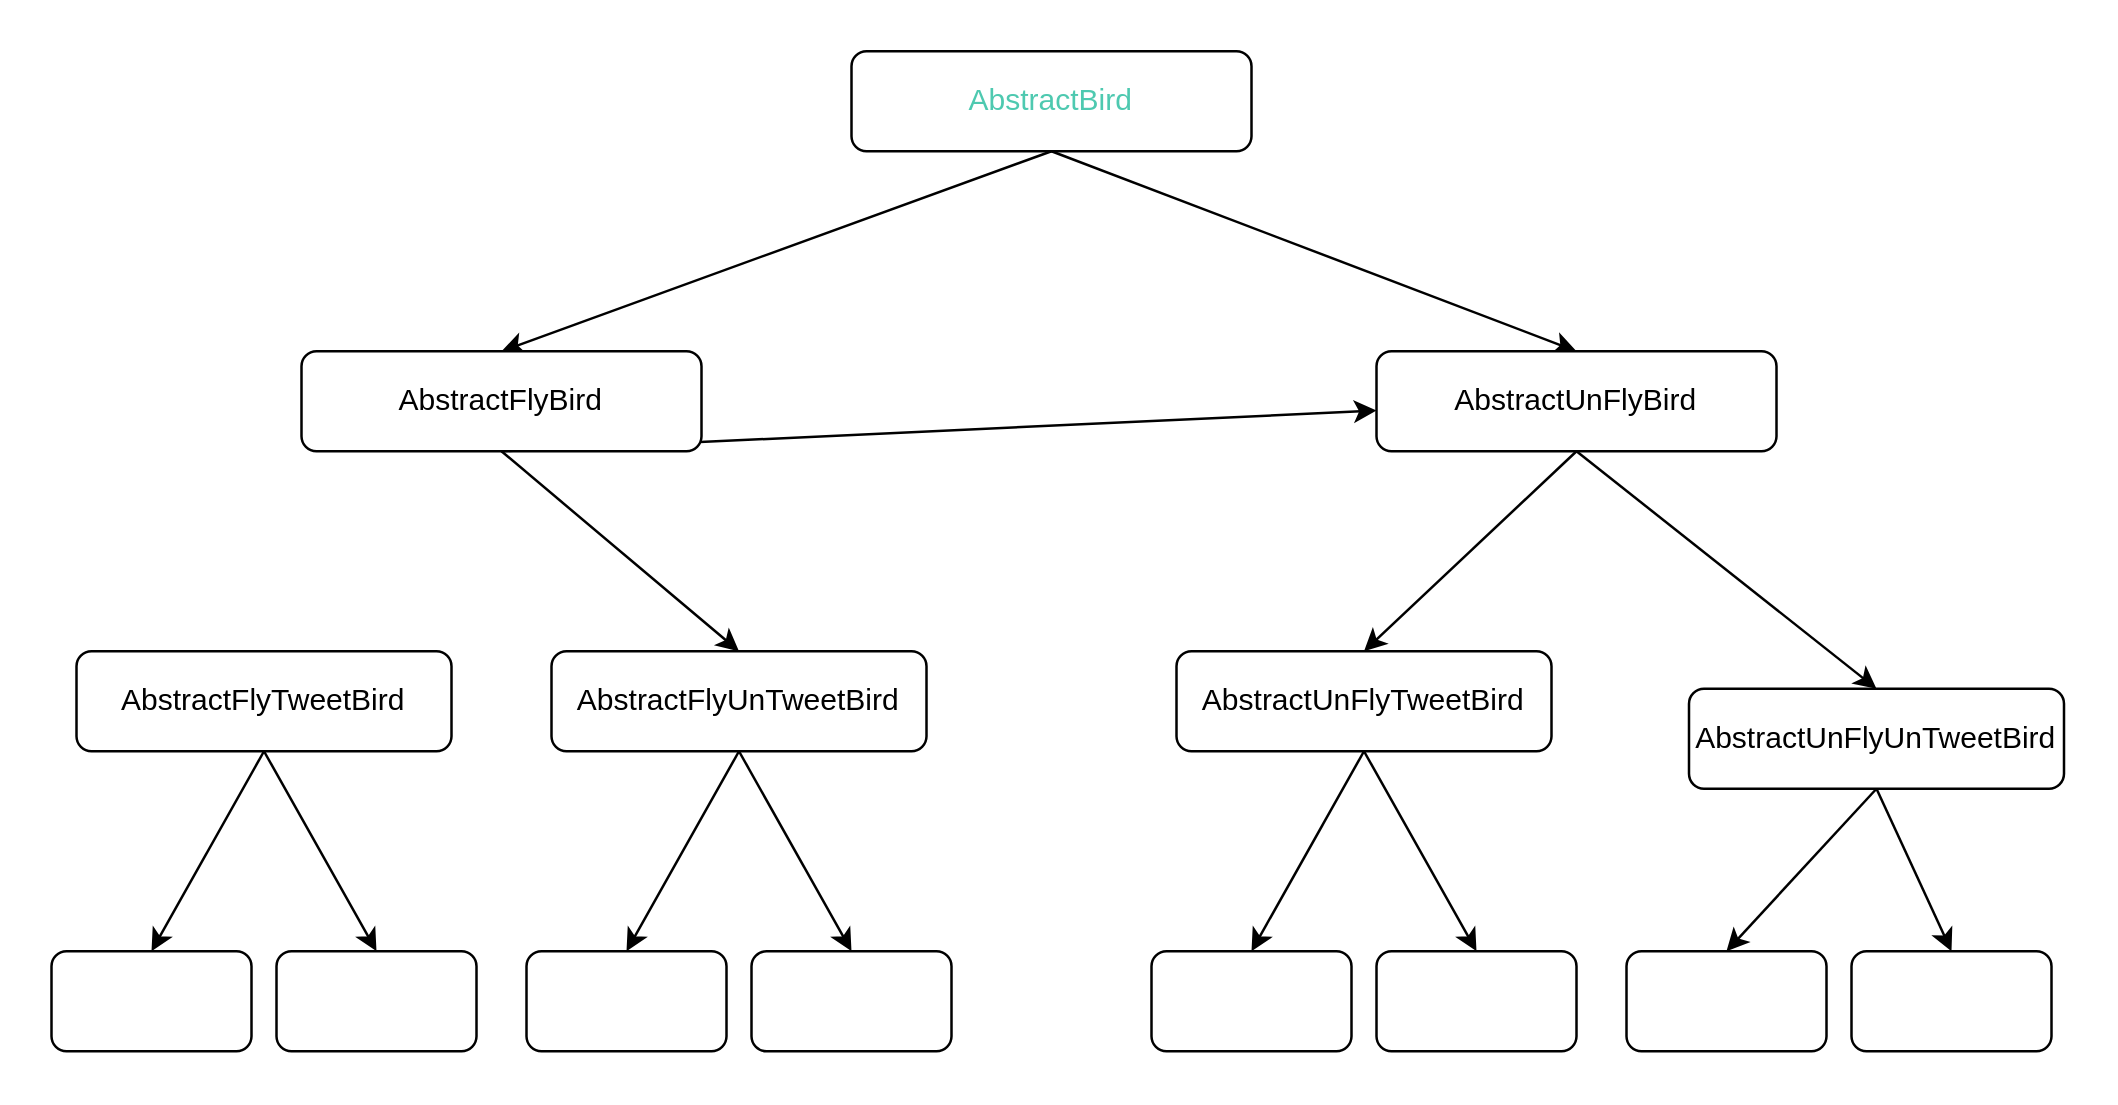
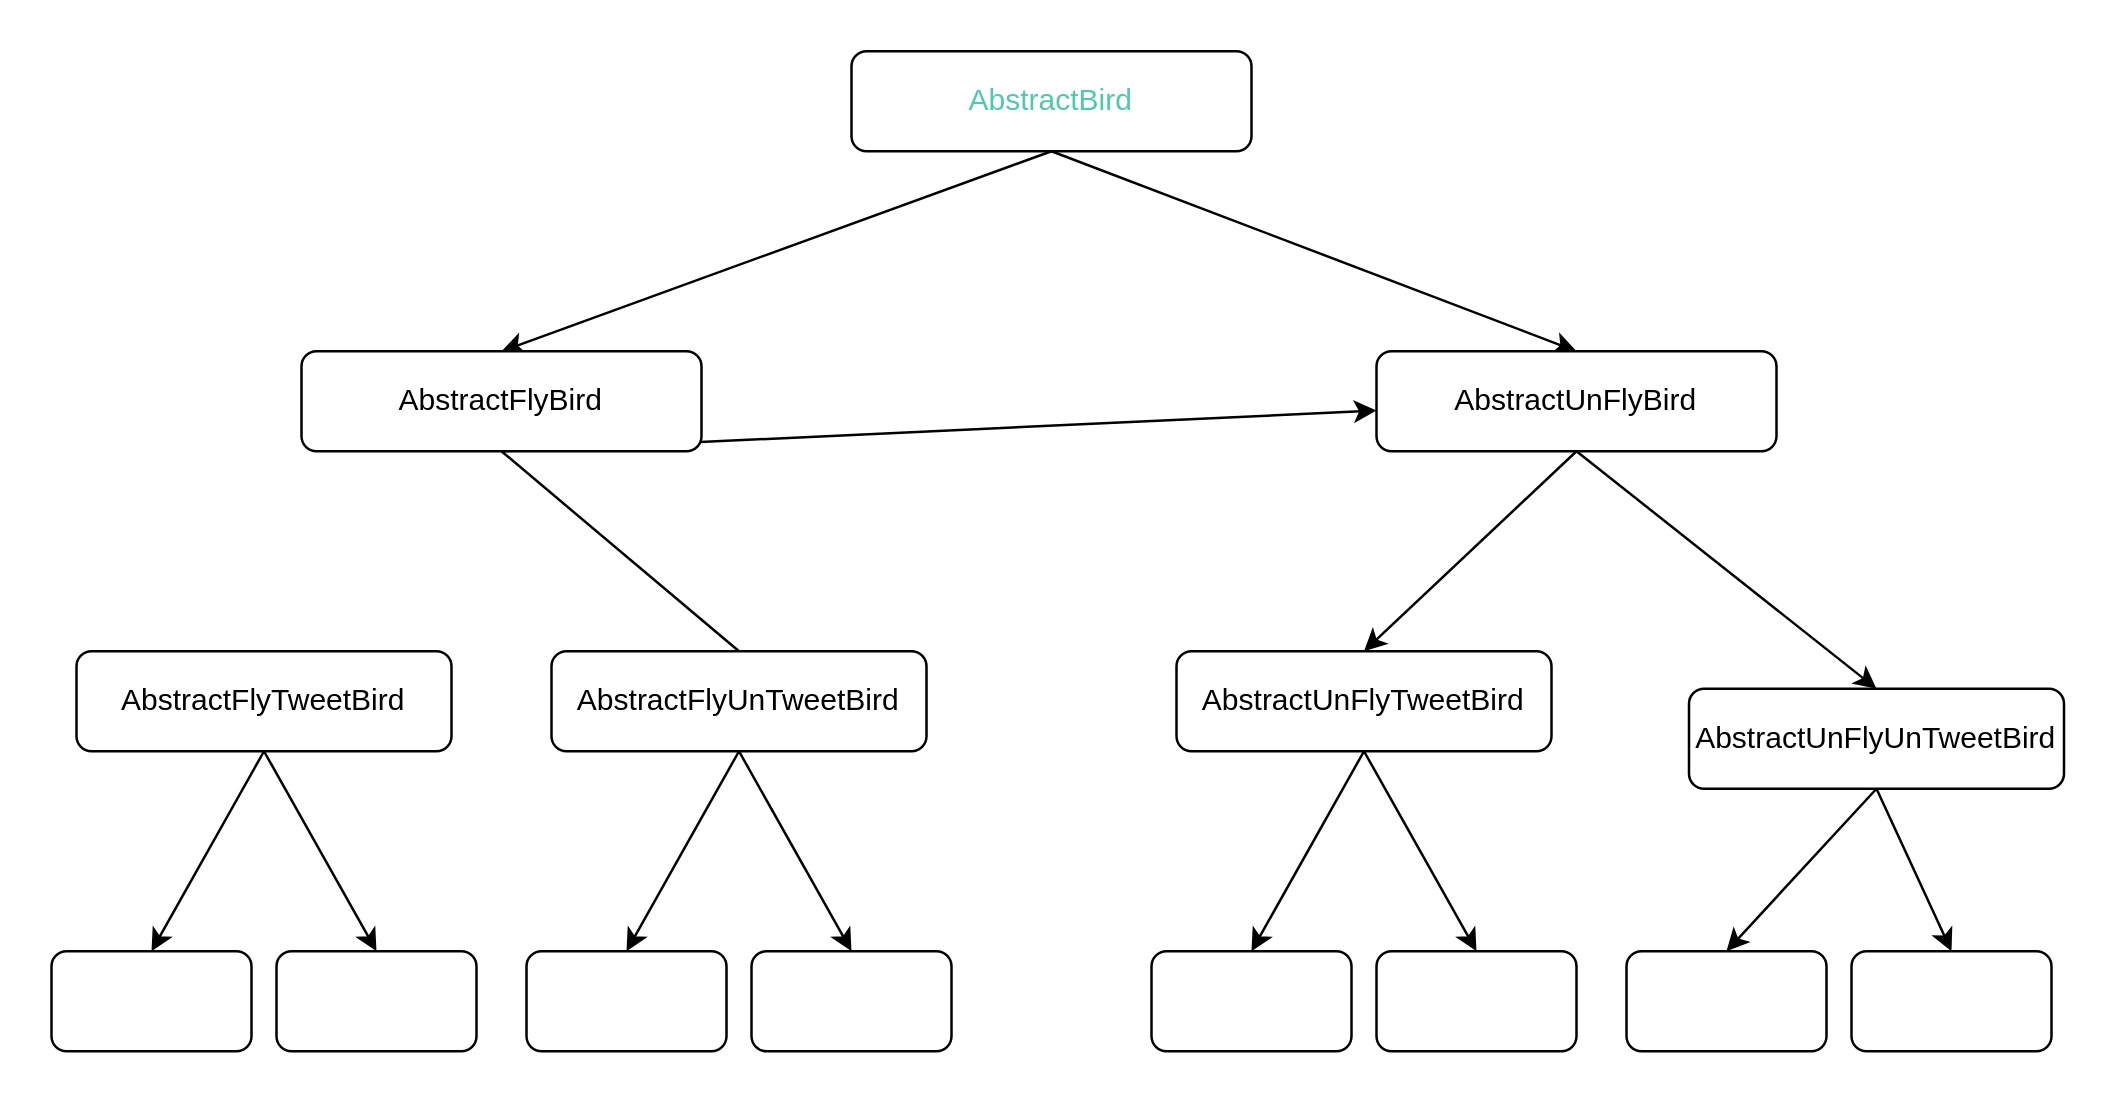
- <mxCell id="5" style="edgeStyle=none;html=1;exitX=0.5;exitY=1;exitDx=0;exitDy=0;entryX=0.5;entryY=0;entryDx=0;entryDy=0;" edge="1" parent="1" source="6" target="15"><mxGeometry relative="1" as="geometry" /></mxCell>
+ <mxCell id="5" style="edgeStyle=none;html=1;exitX=0.5;exitY=1;exitDx=0;exitDy=0;entryX=0.5;entryY=0;entryDx=0;entryDy=0;endArrow=none;" edge="1" parent="1" source="6" target="15"><mxGeometry relative="1" as="geometry" /></mxCell>
